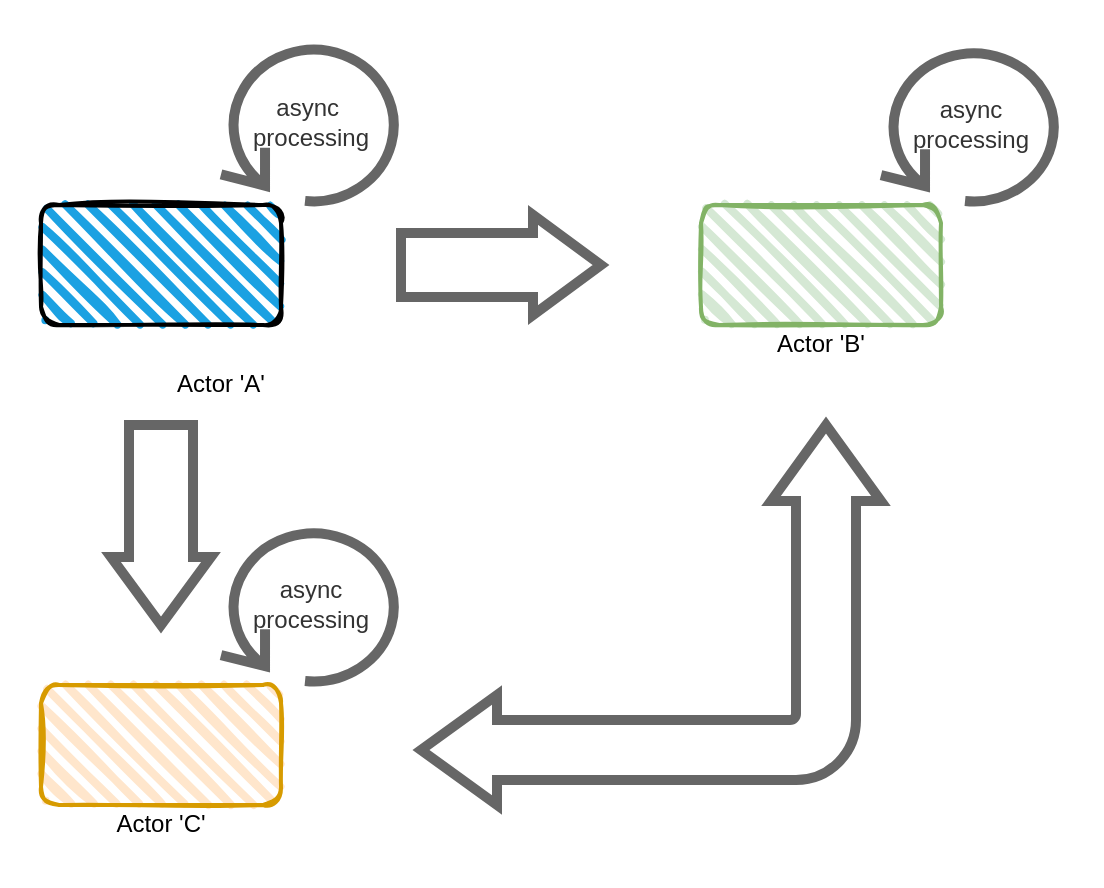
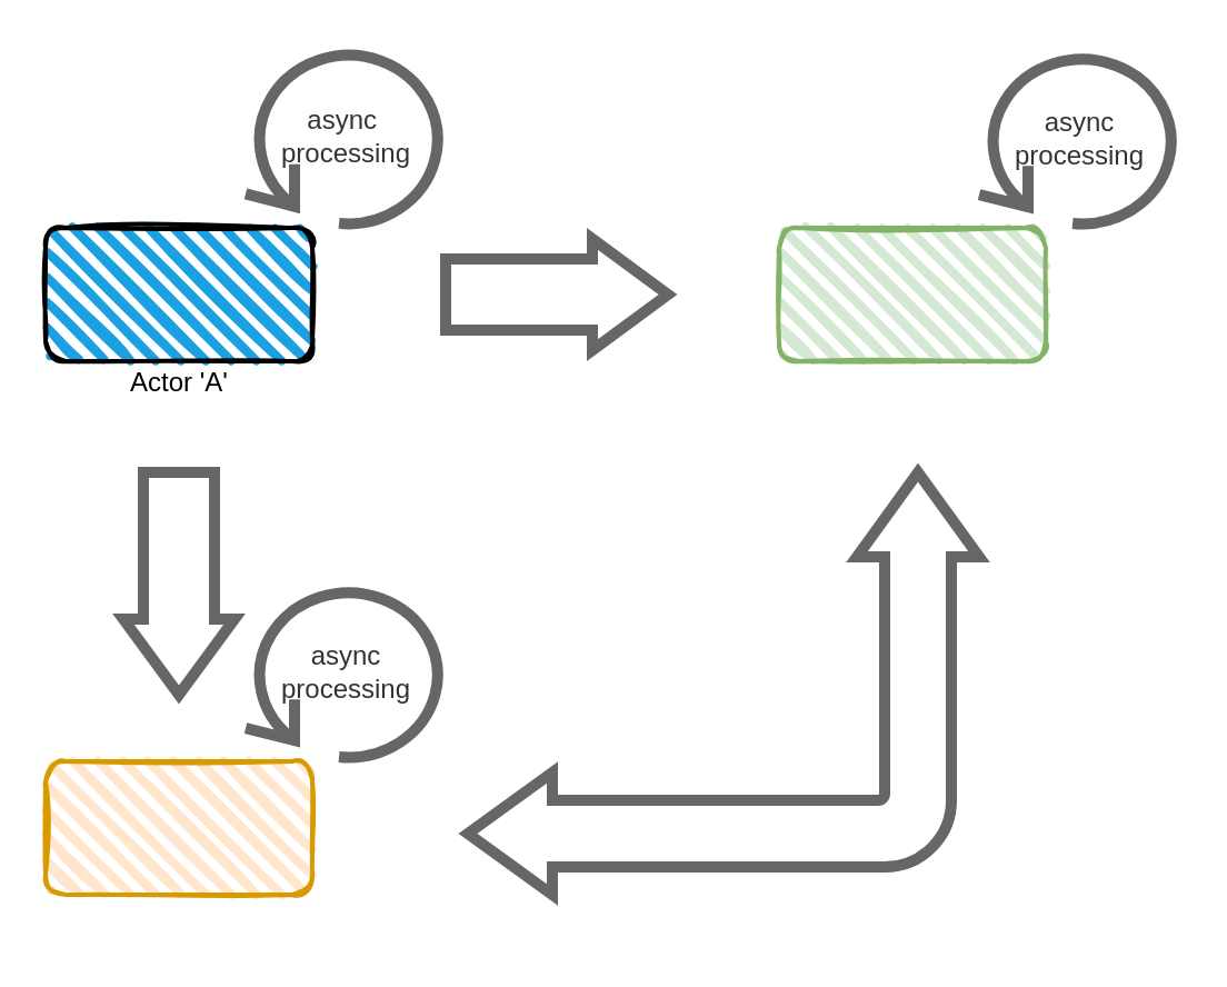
- <mxCell id="5" value="Actor 'B'" style="text;html=1;align=center;verticalAlign=middle;resizable=0;points=[];autosize=1;" vertex="1" parent="1"><mxGeometry x="380" y="162" width="60" height="20" as="geometry" /></mxCell>
- <mxCell id="4" value="Actor 'A'" style="text;html=1;align=center;verticalAlign=middle;resizable=0;points=[];autosize=1;" vertex="1" parent="1"><mxGeometry x="80" y="182" width="60" height="20" as="geometry" /></mxCell>
+ <mxCell id="4" value="Actor 'A'" style="text;html=1;align=center;verticalAlign=middle;resizable=0;points=[];autosize=1;" vertex="1" parent="1"><mxGeometry x="50" y="162" width="60" height="20" as="geometry" /></mxCell>
- <mxCell id="9" value="Actor 'C'" style="text;html=1;align=center;verticalAlign=middle;resizable=0;points=[];autosize=1;" vertex="1" parent="1"><mxGeometry x="50" y="402" width="60" height="20" as="geometry" /></mxCell>
